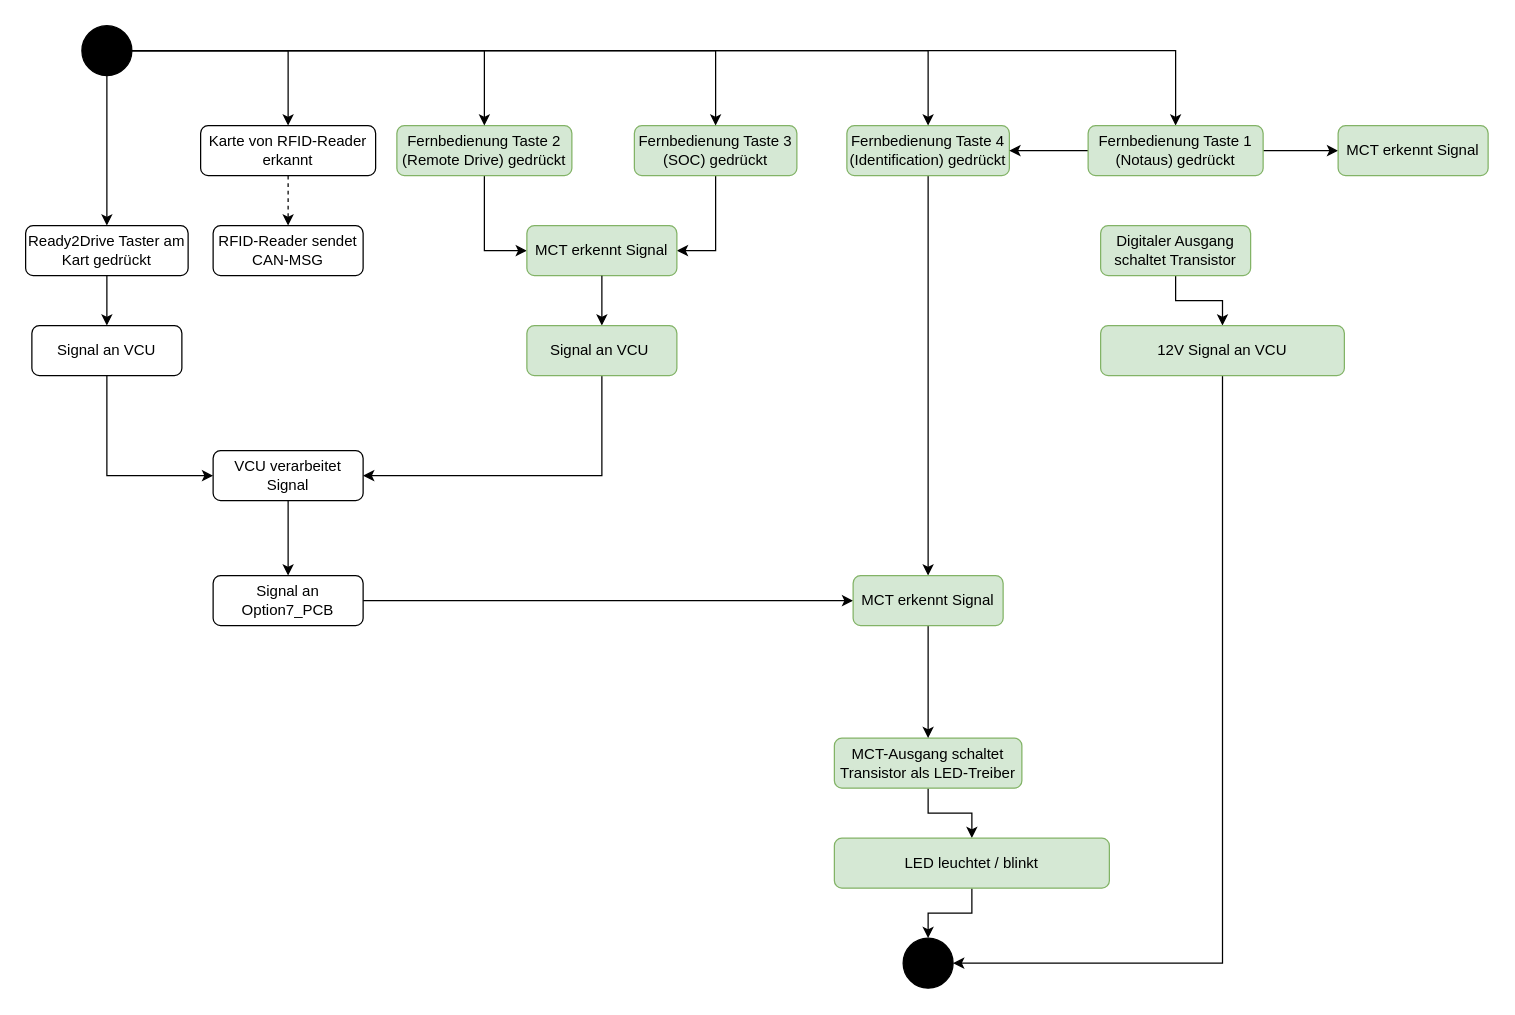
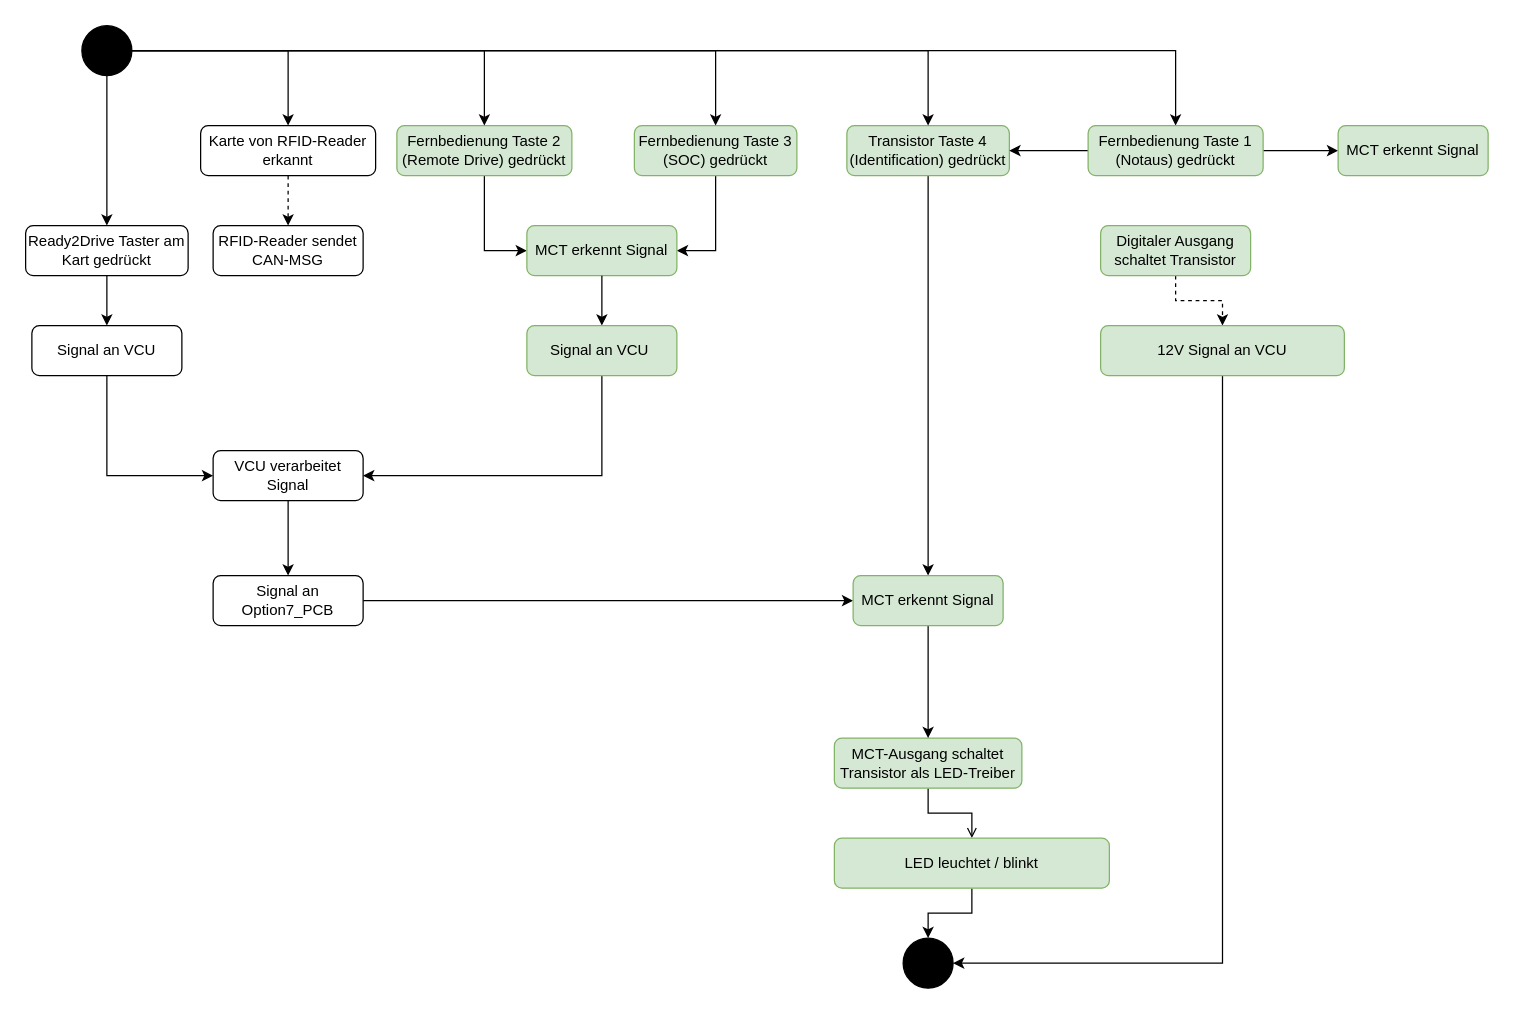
- <mxCell id="21" value="Fernbedienung Taste 4 (Identification) gedrückt" style="rounded=1;whiteSpace=wrap;html=1;fontSize=12;glass=0;strokeWidth=1;shadow=0;fillColor=#d5e8d4;strokeColor=#82b366;" parent="1" vertex="1"><mxGeometry x="677" y="100" width="130" height="40" as="geometry" /></mxCell>
+ <mxCell id="21" value="Transistor Taste 4 (Identification) gedrückt" style="rounded=1;whiteSpace=wrap;html=1;fontSize=12;glass=0;strokeWidth=1;shadow=0;fillColor=#d5e8d4;strokeColor=#82b366;" parent="1" vertex="1"><mxGeometry x="677" y="100" width="130" height="40" as="geometry" /></mxCell>
- <mxCell id="37" value="" style="edgeStyle=orthogonalEdgeStyle;rounded=0;orthogonalLoop=1;jettySize=auto;html=1;" parent="1" source="38" target="40" edge="1"><mxGeometry relative="1" as="geometry" /></mxCell>
+ <mxCell id="37" value="" style="edgeStyle=orthogonalEdgeStyle;rounded=0;orthogonalLoop=1;jettySize=auto;html=1;dashed=1;" parent="1" source="38" target="40" edge="1"><mxGeometry relative="1" as="geometry" /></mxCell>
- <mxCell id="18" value="" style="edgeStyle=orthogonalEdgeStyle;rounded=0;orthogonalLoop=1;jettySize=auto;html=1;" parent="1" source="19" target="25" edge="1"><mxGeometry relative="1" as="geometry" /></mxCell>
+ <mxCell id="18" value="" style="edgeStyle=orthogonalEdgeStyle;rounded=0;orthogonalLoop=1;jettySize=auto;html=1;endArrow=open;" parent="1" source="19" target="25" edge="1"><mxGeometry relative="1" as="geometry" /></mxCell>
